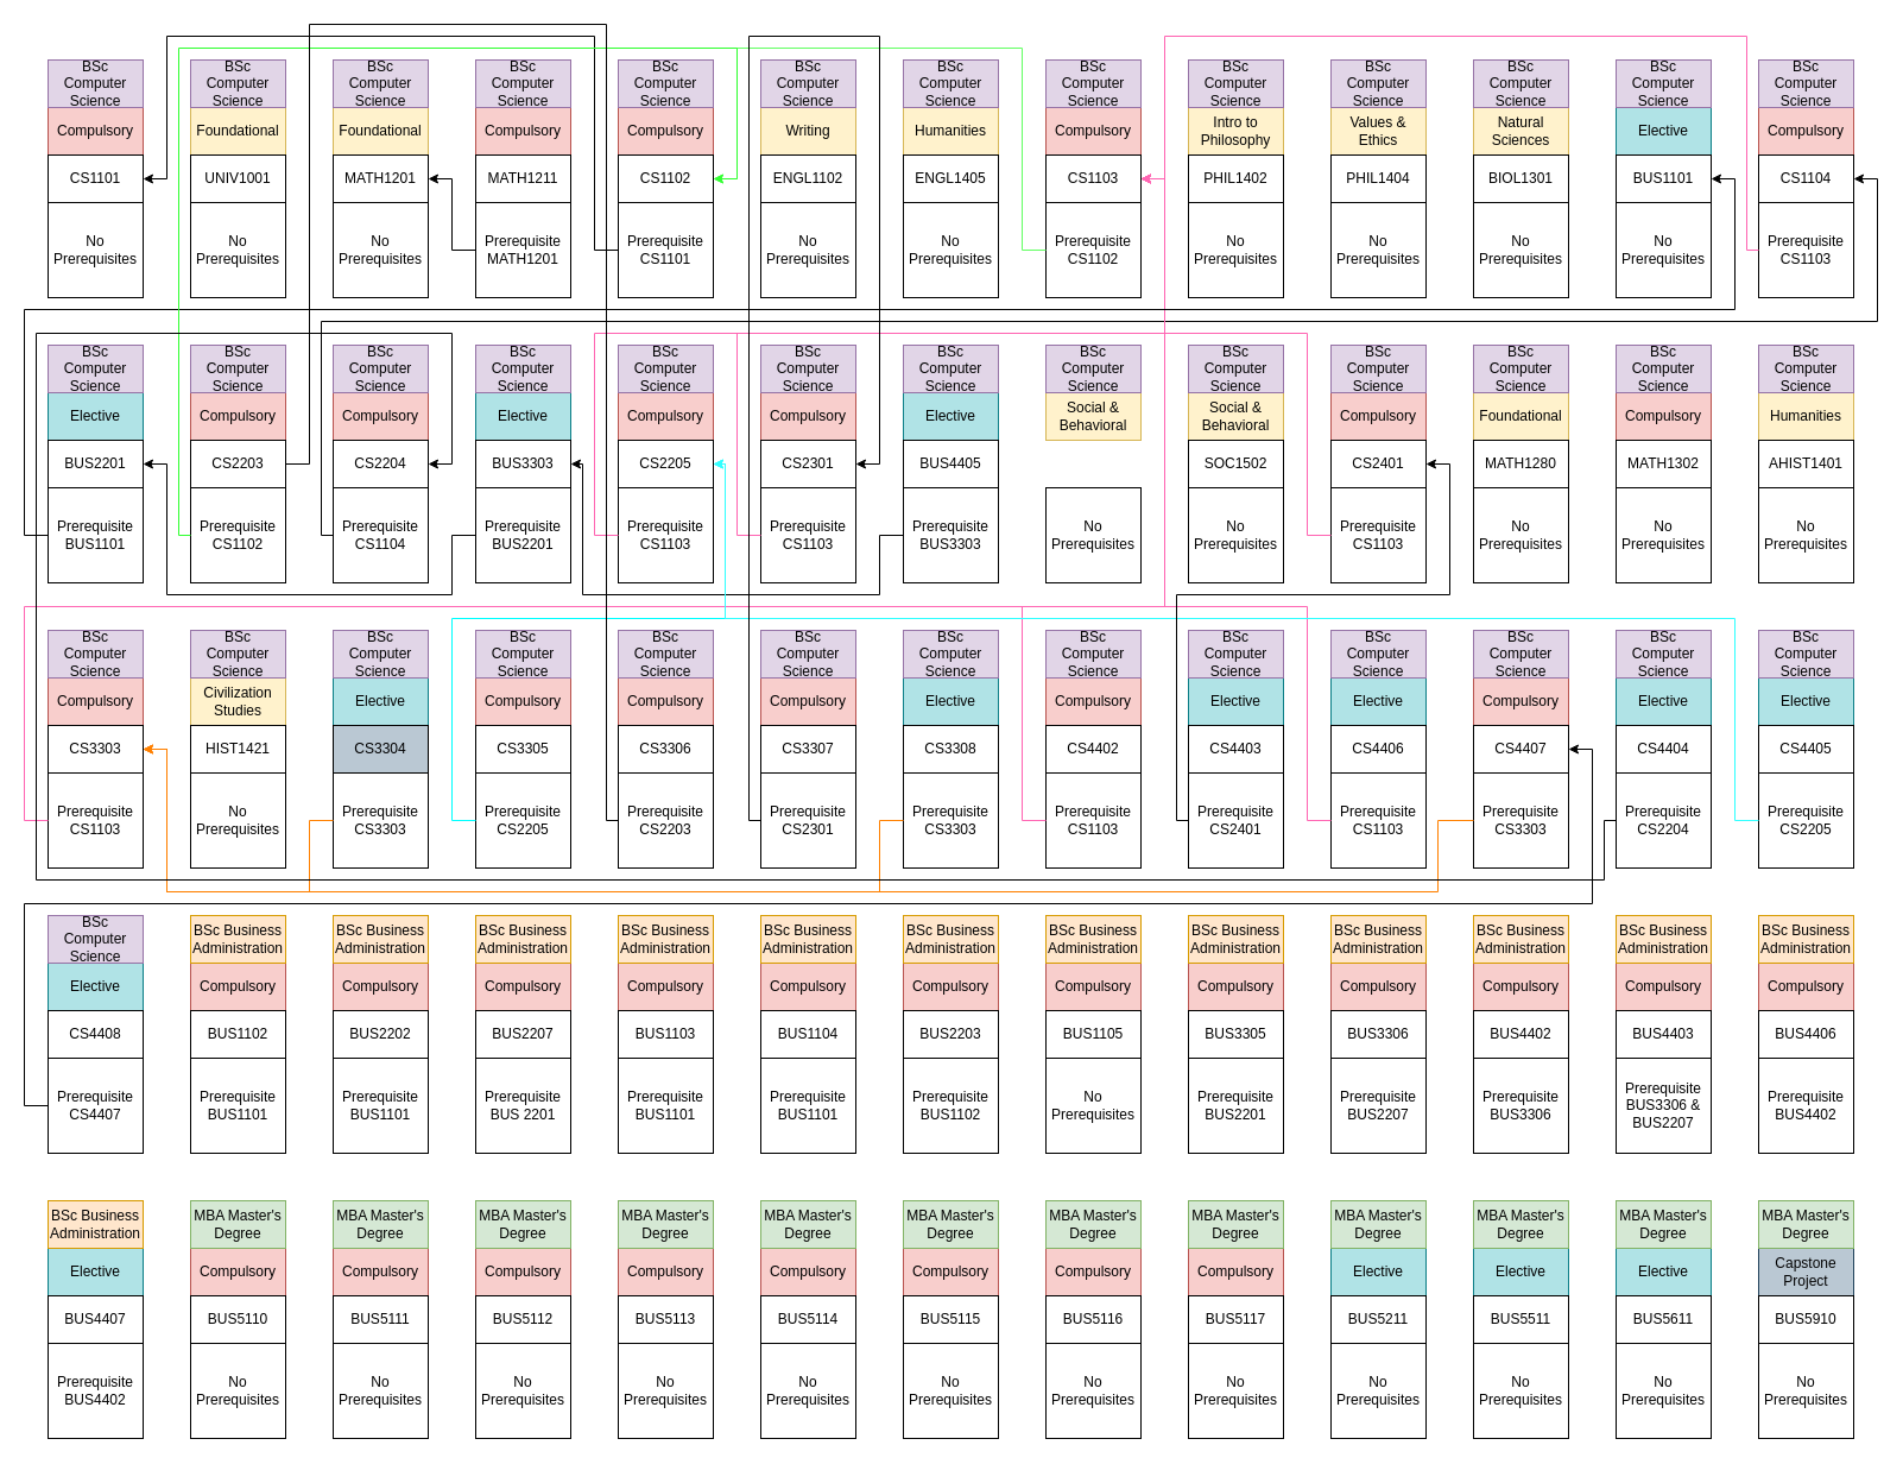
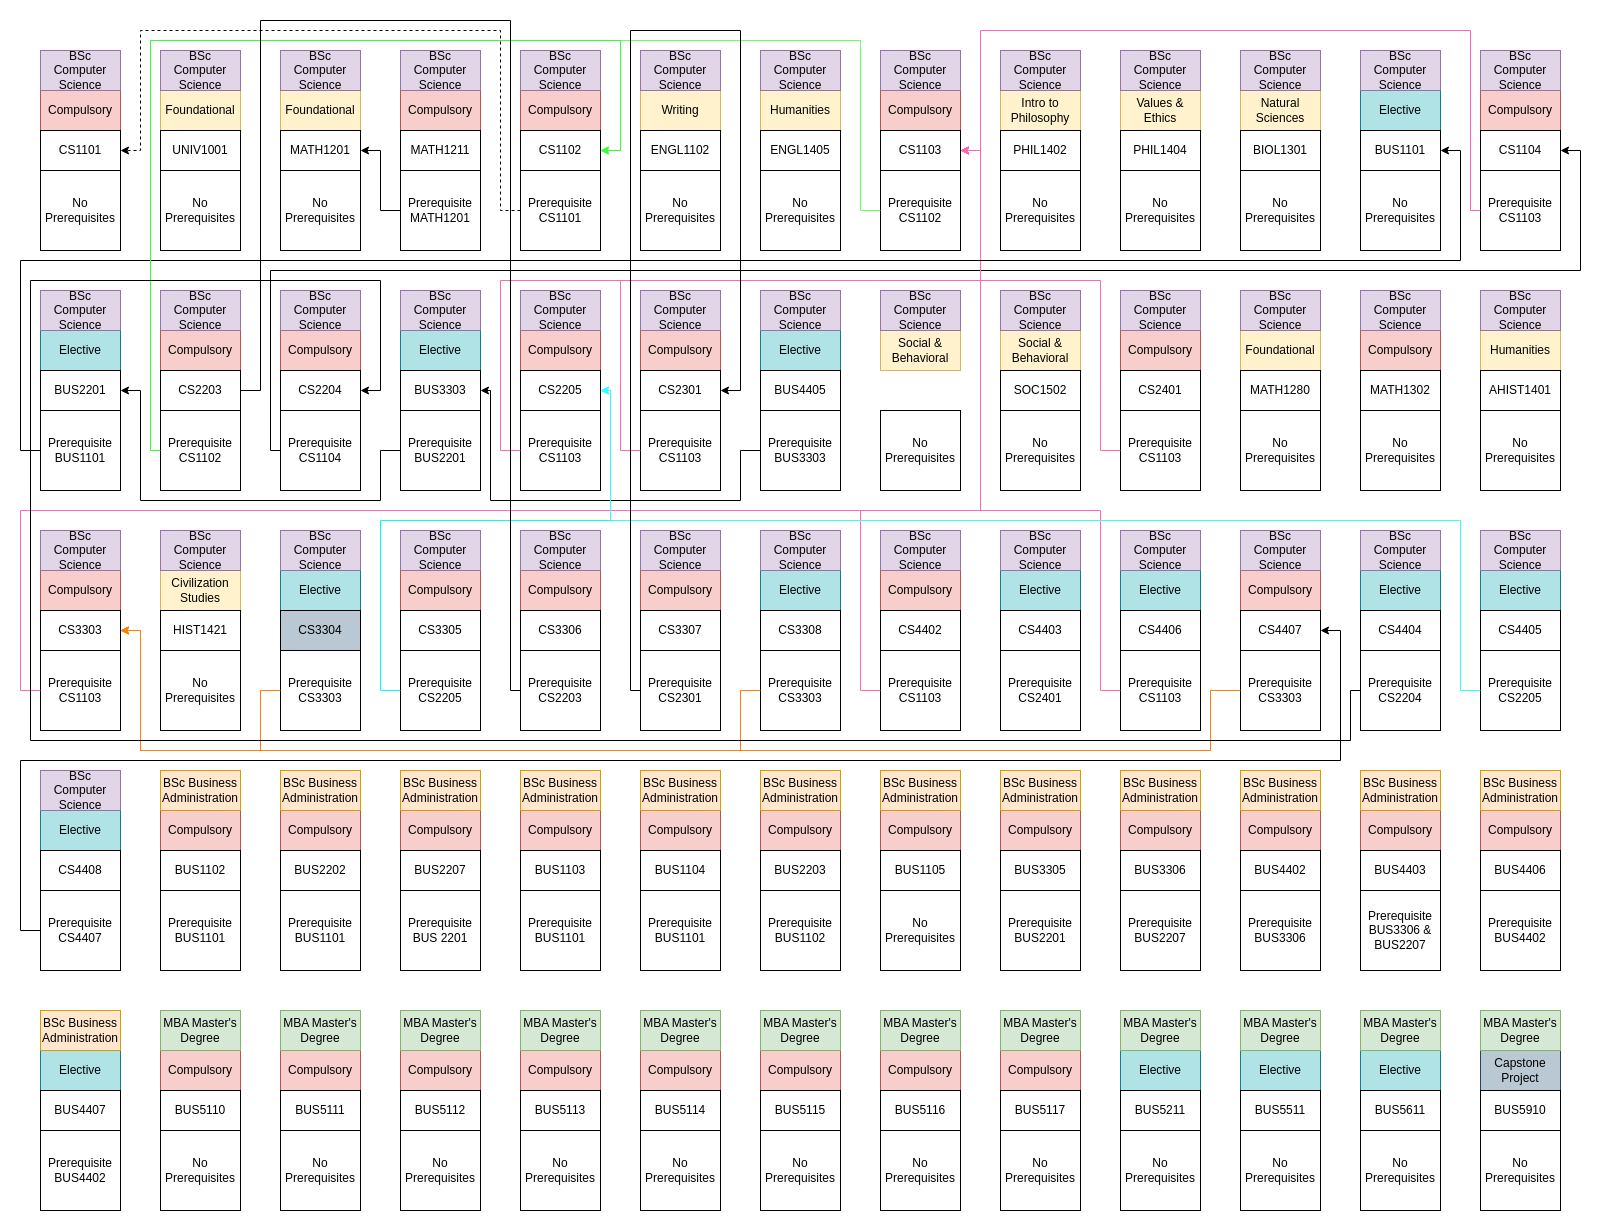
- <mxCell id="327" style="edgeStyle=orthogonalEdgeStyle;rounded=0;orthogonalLoop=1;jettySize=auto;html=1;exitX=0;exitY=0.5;exitDx=0;exitDy=0;entryX=1;entryY=0.5;entryDx=0;entryDy=0;fontColor=#000000;" edge="1" parent="1" source="15" target="303"><mxGeometry relative="1" as="geometry"><Array as="points"><mxPoint x="500" y="210" /><mxPoint x="500" y="30" /><mxPoint x="140" y="30" /><mxPoint x="140" y="150" /></Array></mxGeometry></mxCell>
+ <mxCell id="327" style="edgeStyle=orthogonalEdgeStyle;rounded=0;orthogonalLoop=1;jettySize=auto;html=1;exitX=0;exitY=0.5;exitDx=0;exitDy=0;entryX=1;entryY=0.5;entryDx=0;entryDy=0;fontColor=#000000;dashed=1;" edge="1" parent="1" source="15" target="303"><mxGeometry relative="1" as="geometry"><Array as="points"><mxPoint x="500" y="210" /><mxPoint x="500" y="30" /><mxPoint x="140" y="30" /><mxPoint x="140" y="150" /></Array></mxGeometry></mxCell>
- <mxCell id="348" style="edgeStyle=orthogonalEdgeStyle;rounded=0;orthogonalLoop=1;jettySize=auto;html=1;exitX=0;exitY=0.5;exitDx=0;exitDy=0;entryX=1;entryY=0.5;entryDx=0;entryDy=0;fontColor=#000000;" edge="1" parent="1" source="159" target="103"><mxGeometry relative="1" as="geometry"><Array as="points"><mxPoint x="990" y="690" /><mxPoint x="990" y="500" /><mxPoint x="1220" y="500" /><mxPoint x="1220" y="390" /></Array></mxGeometry></mxCell>
